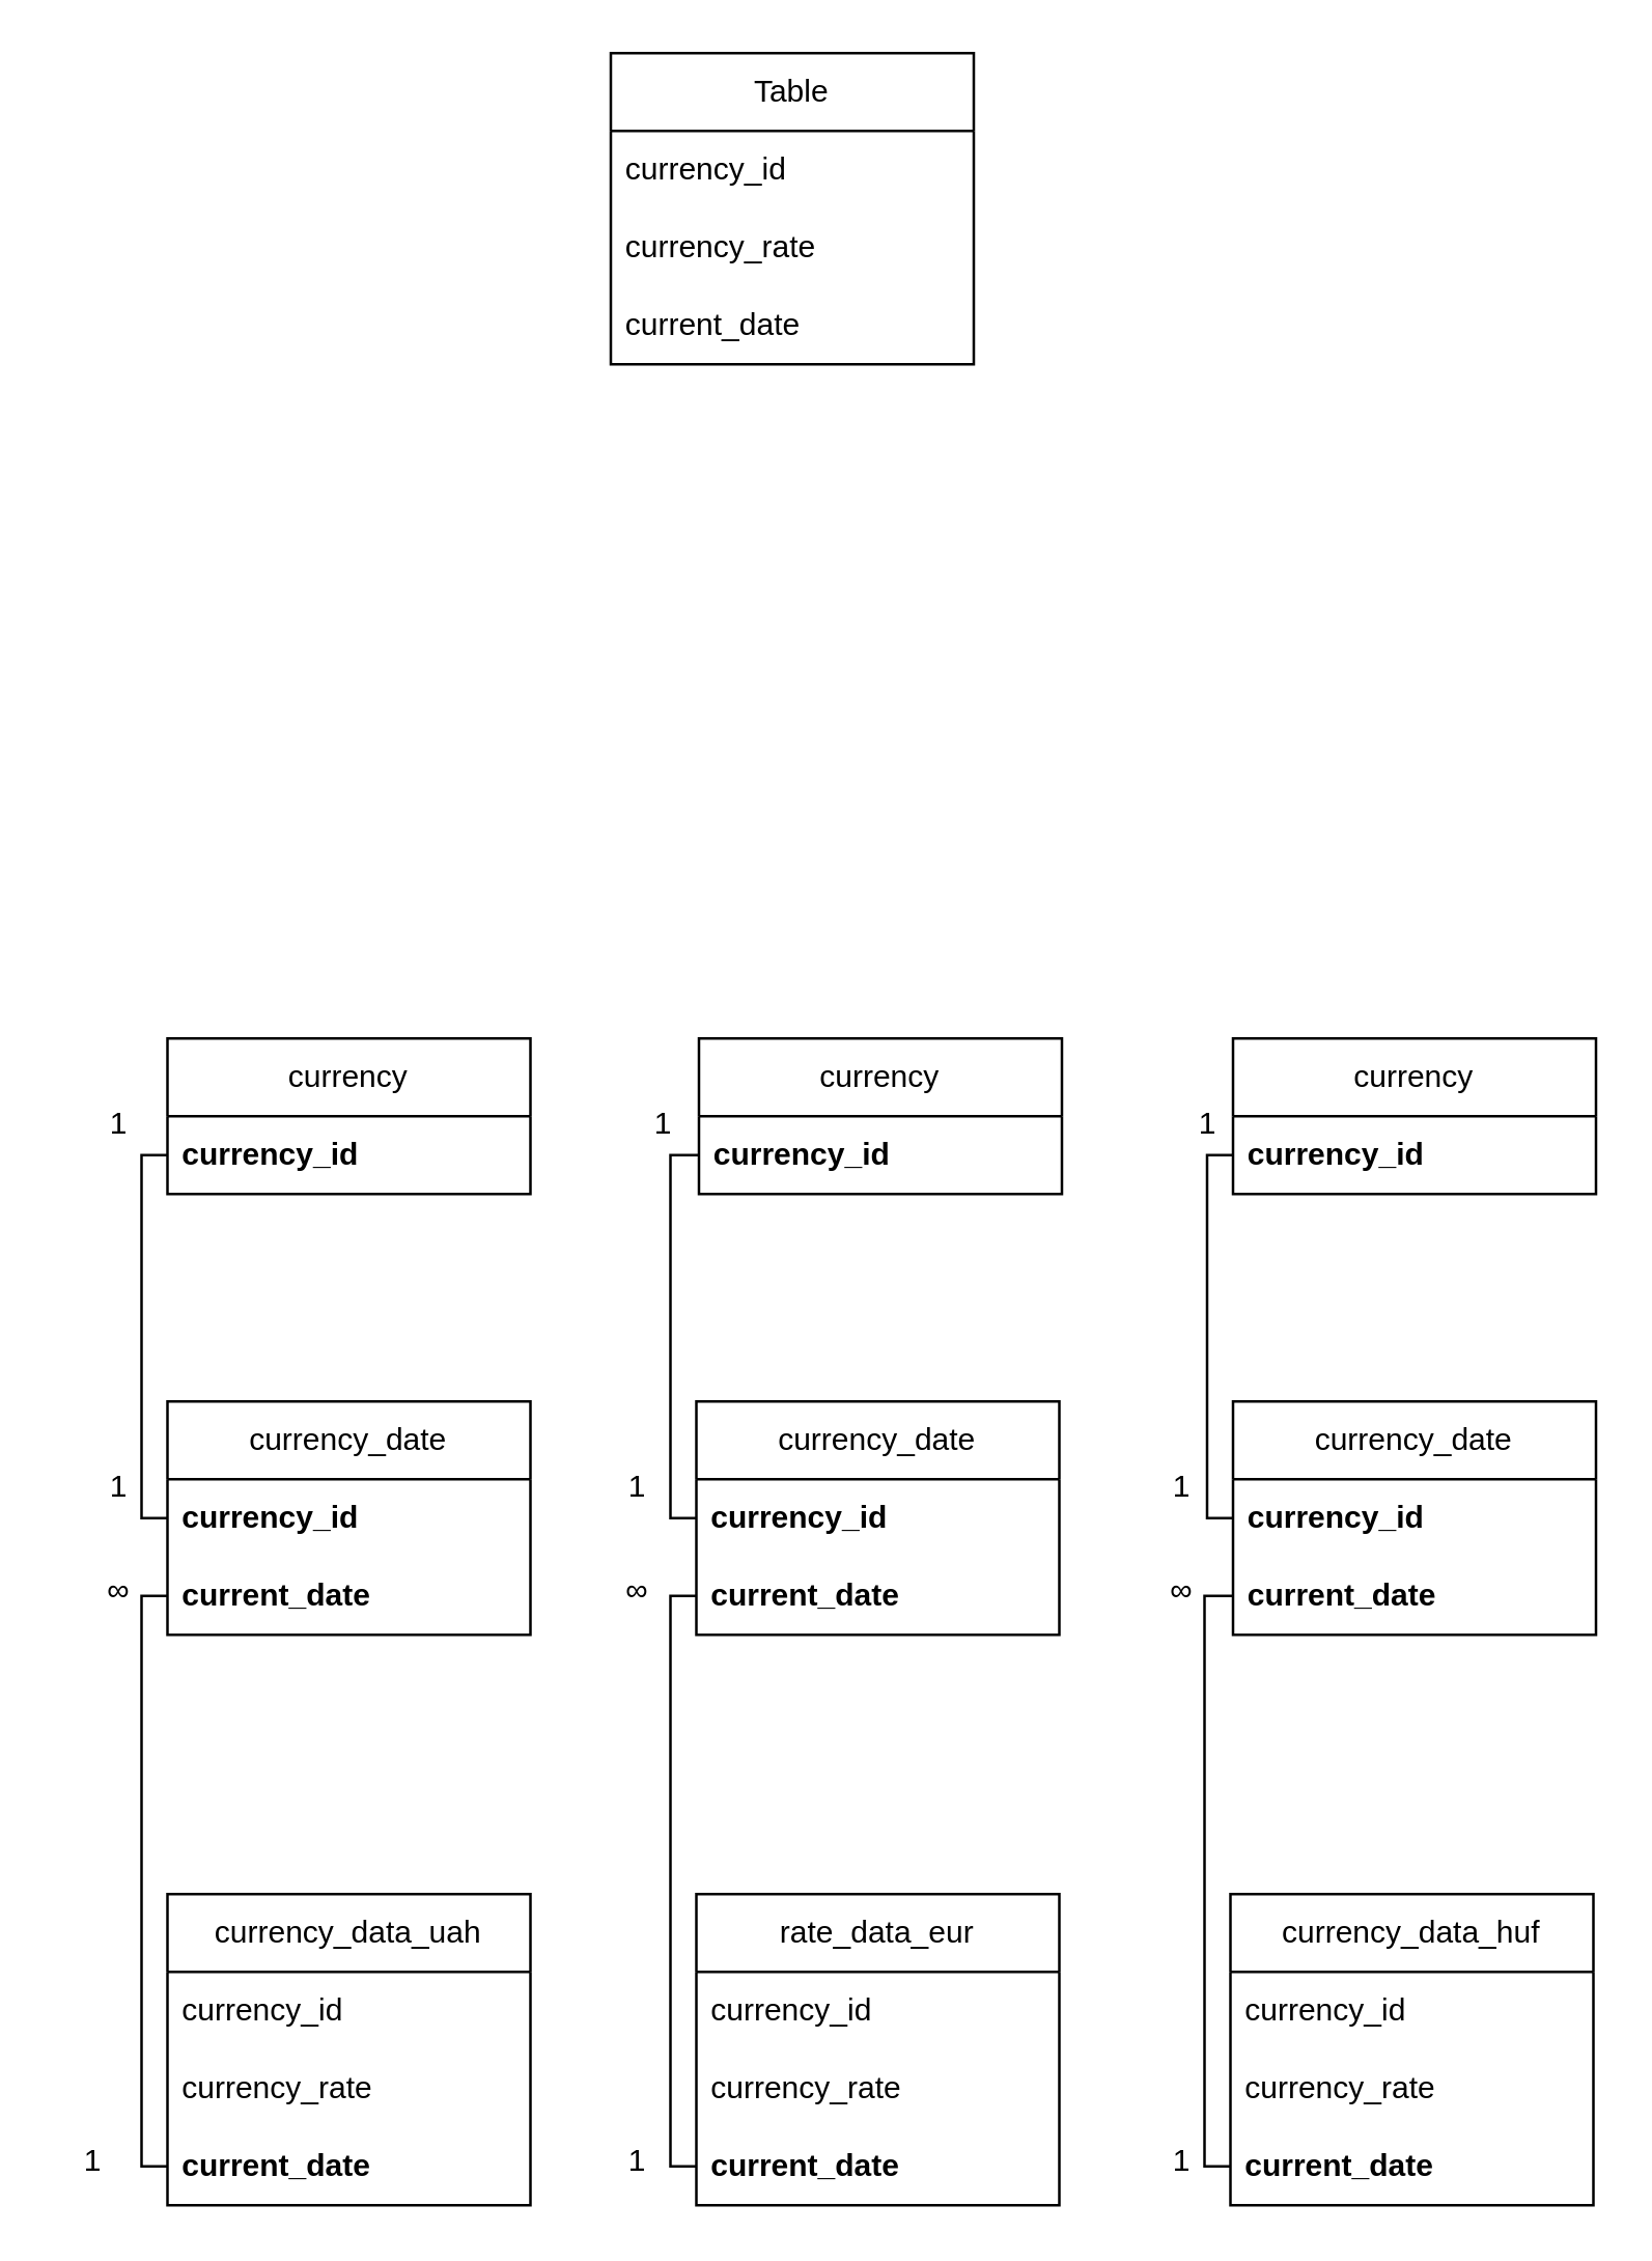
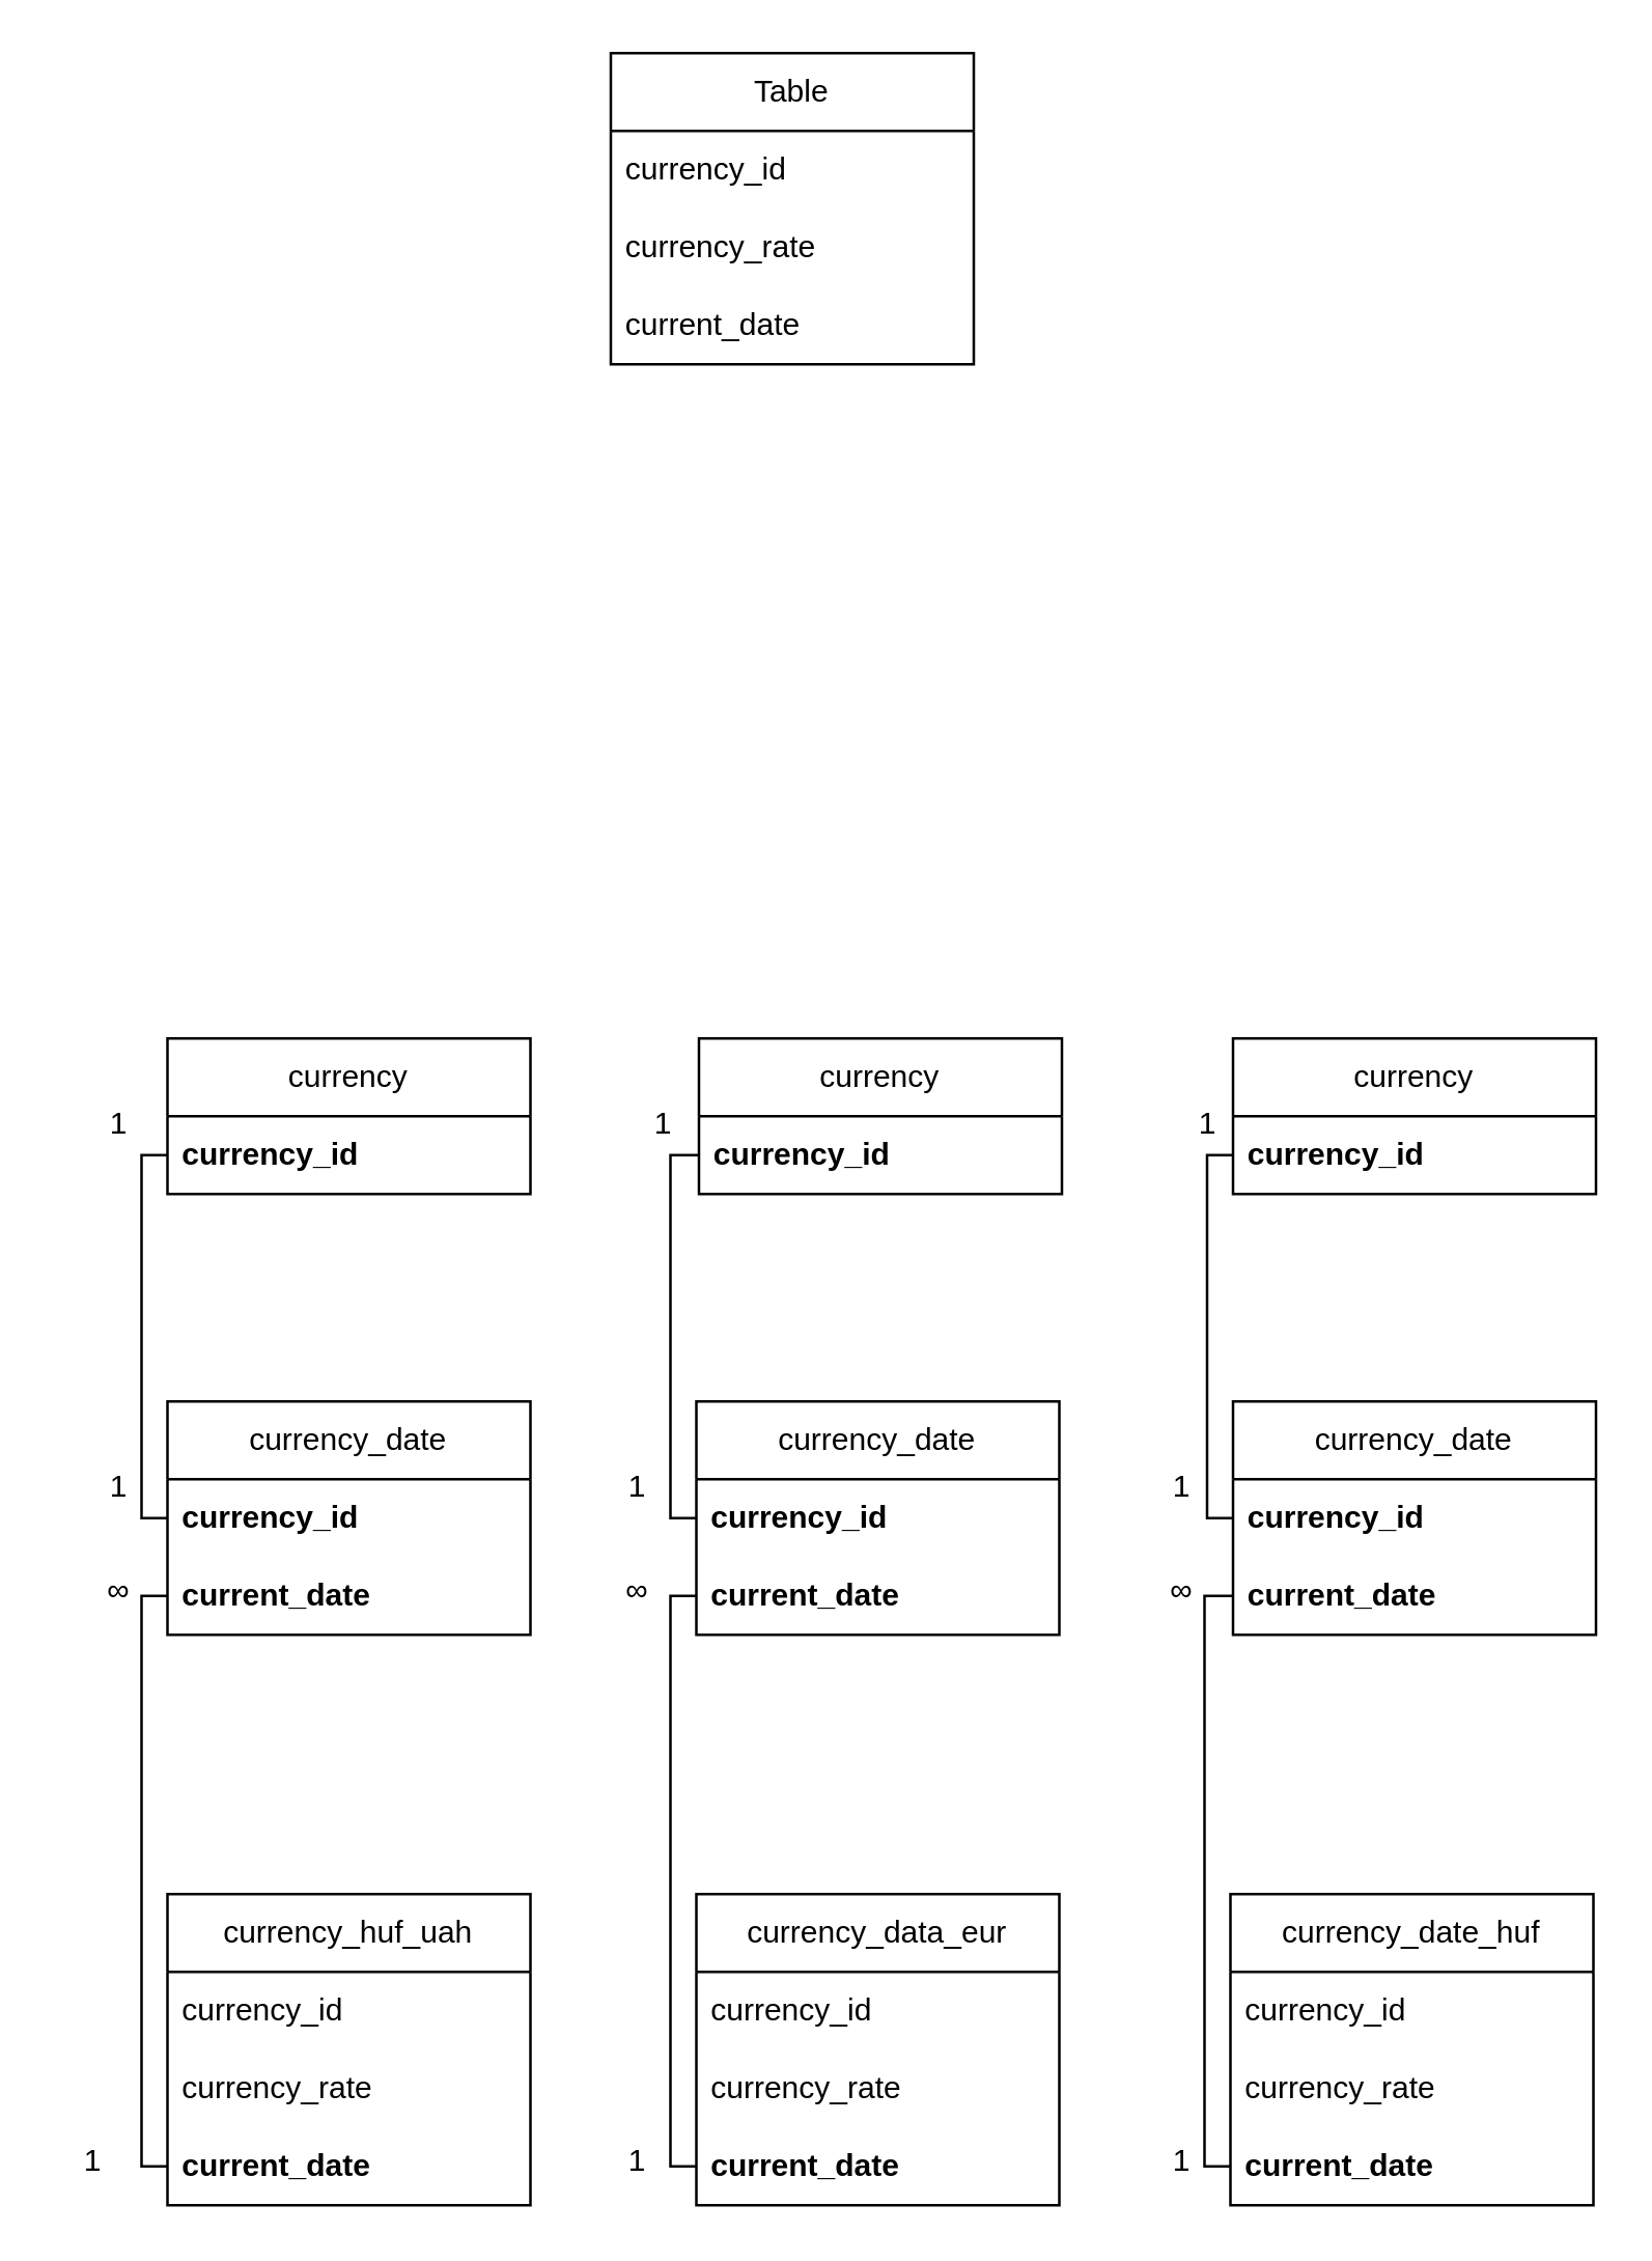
- <mxCell id="6" value="currency_data_uah" style="swimlane;fontStyle=0;childLayout=stackLayout;horizontal=1;startSize=30;horizontalStack=0;resizeParent=1;resizeParentMax=0;resizeLast=0;collapsible=1;marginBottom=0;whiteSpace=wrap;html=1;" vertex="1" parent="1"><mxGeometry x="64" y="730" width="140" height="120" as="geometry" /></mxCell>
+ <mxCell id="6" value="currency_huf_uah" style="swimlane;fontStyle=0;childLayout=stackLayout;horizontal=1;startSize=30;horizontalStack=0;resizeParent=1;resizeParentMax=0;resizeLast=0;collapsible=1;marginBottom=0;whiteSpace=wrap;html=1;" vertex="1" parent="1"><mxGeometry x="64" y="730" width="140" height="120" as="geometry" /></mxCell>
- <mxCell id="10" value="rate_data_eur" style="swimlane;fontStyle=0;childLayout=stackLayout;horizontal=1;startSize=30;horizontalStack=0;resizeParent=1;resizeParentMax=0;resizeLast=0;collapsible=1;marginBottom=0;whiteSpace=wrap;html=1;" vertex="1" parent="1"><mxGeometry x="268" y="730" width="140" height="120" as="geometry" /></mxCell>
+ <mxCell id="10" value="currency_data_eur" style="swimlane;fontStyle=0;childLayout=stackLayout;horizontal=1;startSize=30;horizontalStack=0;resizeParent=1;resizeParentMax=0;resizeLast=0;collapsible=1;marginBottom=0;whiteSpace=wrap;html=1;" vertex="1" parent="1"><mxGeometry x="268" y="730" width="140" height="120" as="geometry" /></mxCell>
- <mxCell id="14" value="currency_data_huf" style="swimlane;fontStyle=0;childLayout=stackLayout;horizontal=1;startSize=30;horizontalStack=0;resizeParent=1;resizeParentMax=0;resizeLast=0;collapsible=1;marginBottom=0;whiteSpace=wrap;html=1;" vertex="1" parent="1"><mxGeometry x="474" y="730" width="140" height="120" as="geometry" /></mxCell>
+ <mxCell id="14" value="currency_date_huf" style="swimlane;fontStyle=0;childLayout=stackLayout;horizontal=1;startSize=30;horizontalStack=0;resizeParent=1;resizeParentMax=0;resizeLast=0;collapsible=1;marginBottom=0;whiteSpace=wrap;html=1;" vertex="1" parent="1"><mxGeometry x="474" y="730" width="140" height="120" as="geometry" /></mxCell>
